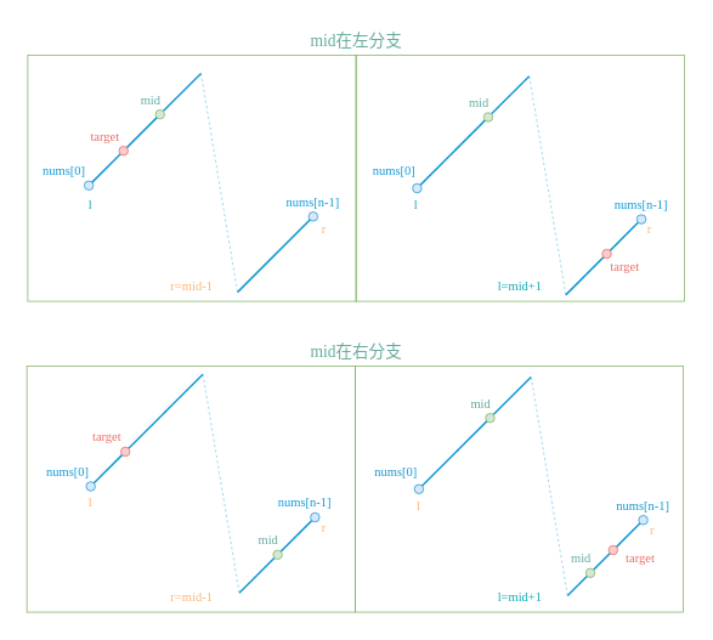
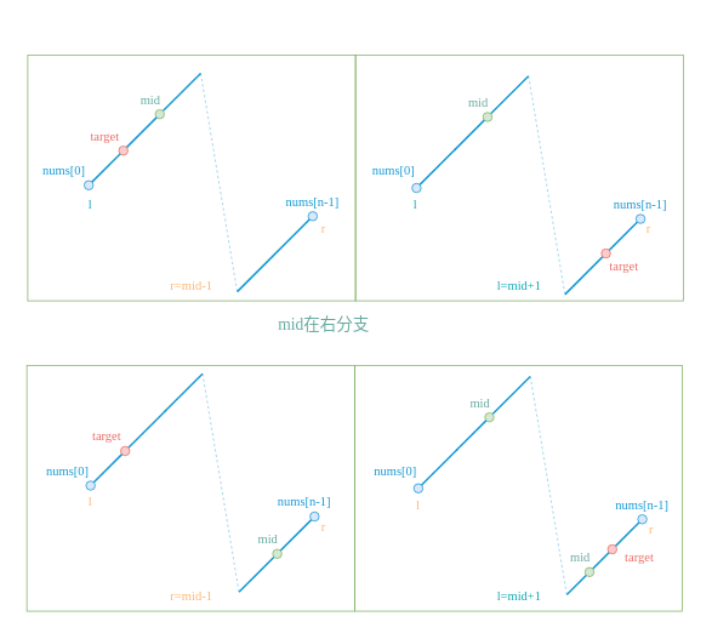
- <mxCell id="32" value="&lt;font face=&quot;Monaco&quot; data-font-src=&quot;https://fonts.googleapis.com/css?family=Monaco&quot; color=&quot;#67ab9f&quot; style=&quot;font-size: 18px&quot;&gt;mid在左分支&lt;/font&gt;" style="text;html=1;strokeColor=none;fillColor=none;align=center;verticalAlign=middle;whiteSpace=wrap;rounded=0;fontColor=#1699D3;" vertex="1" parent="1"><mxGeometry x="332.5" y="30" width="115" height="30" as="geometry" /></mxCell>
- <mxCell id="59" value="&lt;font face=&quot;Monaco&quot; data-font-src=&quot;https://fonts.googleapis.com/css?family=Monaco&quot; color=&quot;#67ab9f&quot; style=&quot;font-size: 18px&quot;&gt;mid在右分支&lt;/font&gt;" style="text;html=1;strokeColor=none;fillColor=none;align=center;verticalAlign=middle;whiteSpace=wrap;rounded=0;fontColor=#1699D3;" vertex="1" parent="1"><mxGeometry x="332.5" y="371" width="115" height="30" as="geometry" /></mxCell>
+ <mxCell id="59" value="&lt;font face=&quot;Monaco&quot; data-font-src=&quot;https://fonts.googleapis.com/css?family=Monaco&quot; color=&quot;#67ab9f&quot; style=&quot;font-size: 18px&quot;&gt;mid在右分支&lt;/font&gt;" style="text;html=1;strokeColor=none;fillColor=none;align=center;verticalAlign=middle;whiteSpace=wrap;rounded=0;fontColor=#1699D3;" vertex="1" parent="1"><mxGeometry x="297.5" y="341" width="115" height="30" as="geometry" /></mxCell>
